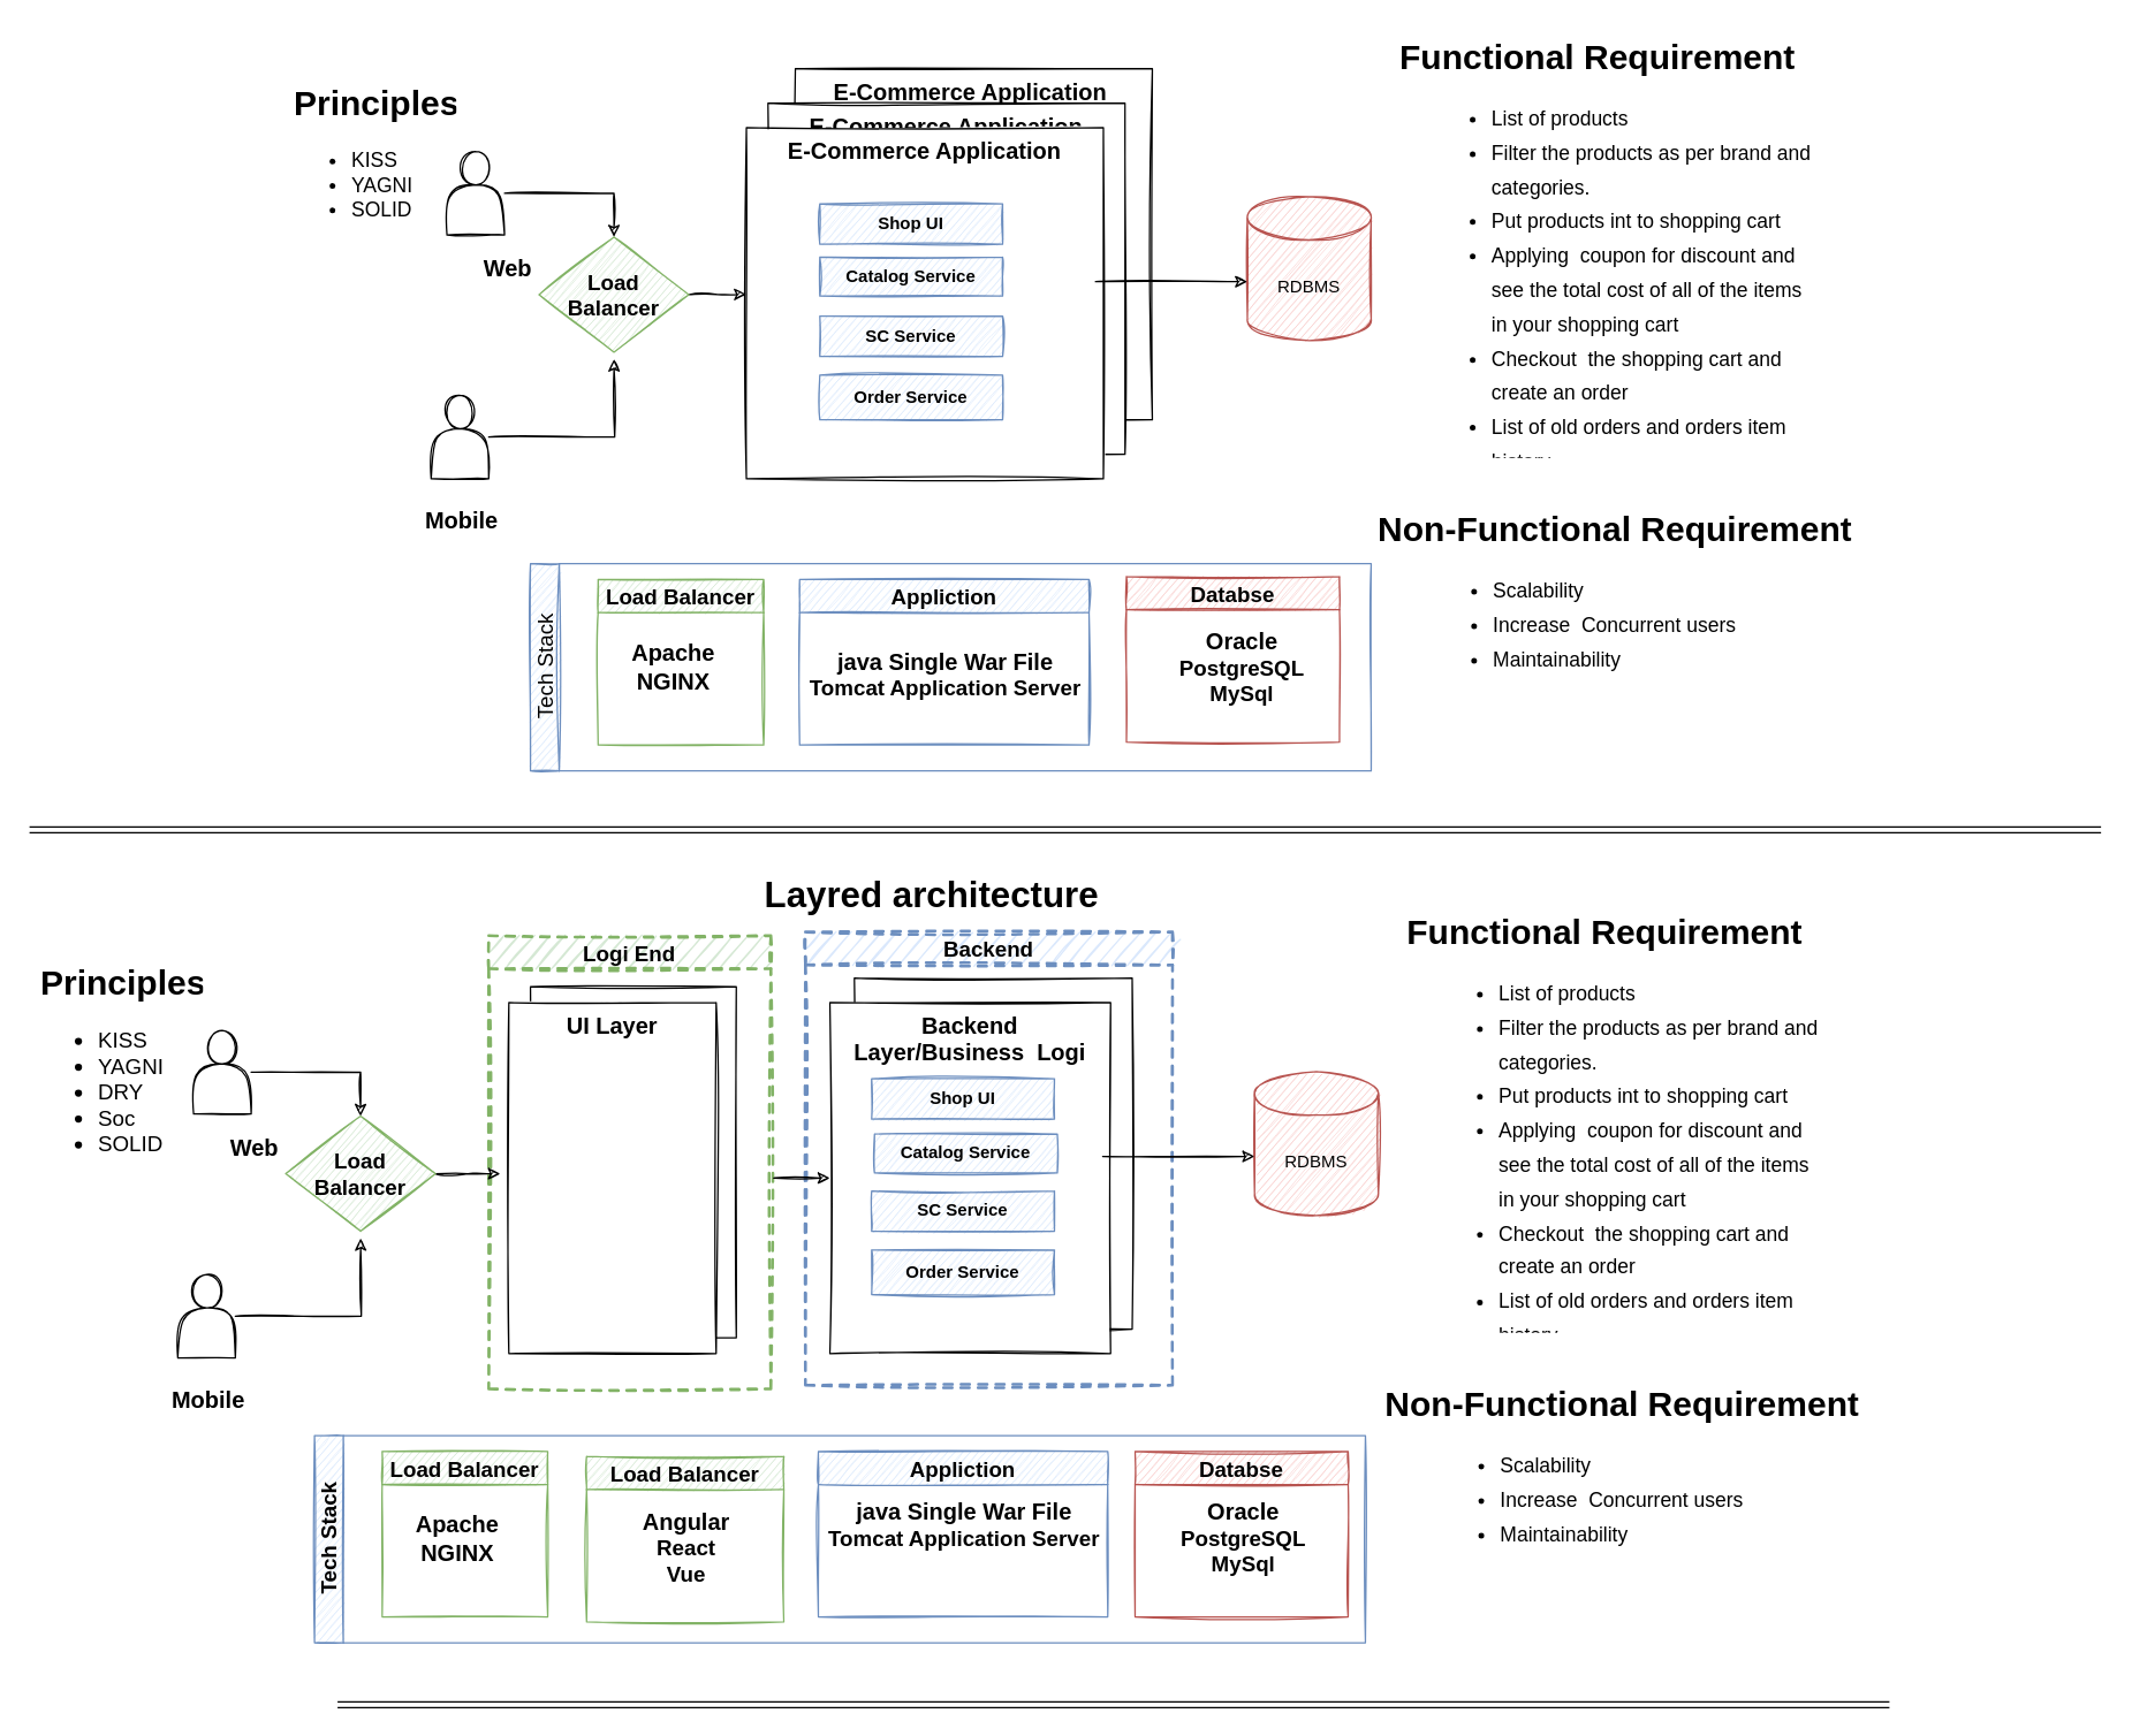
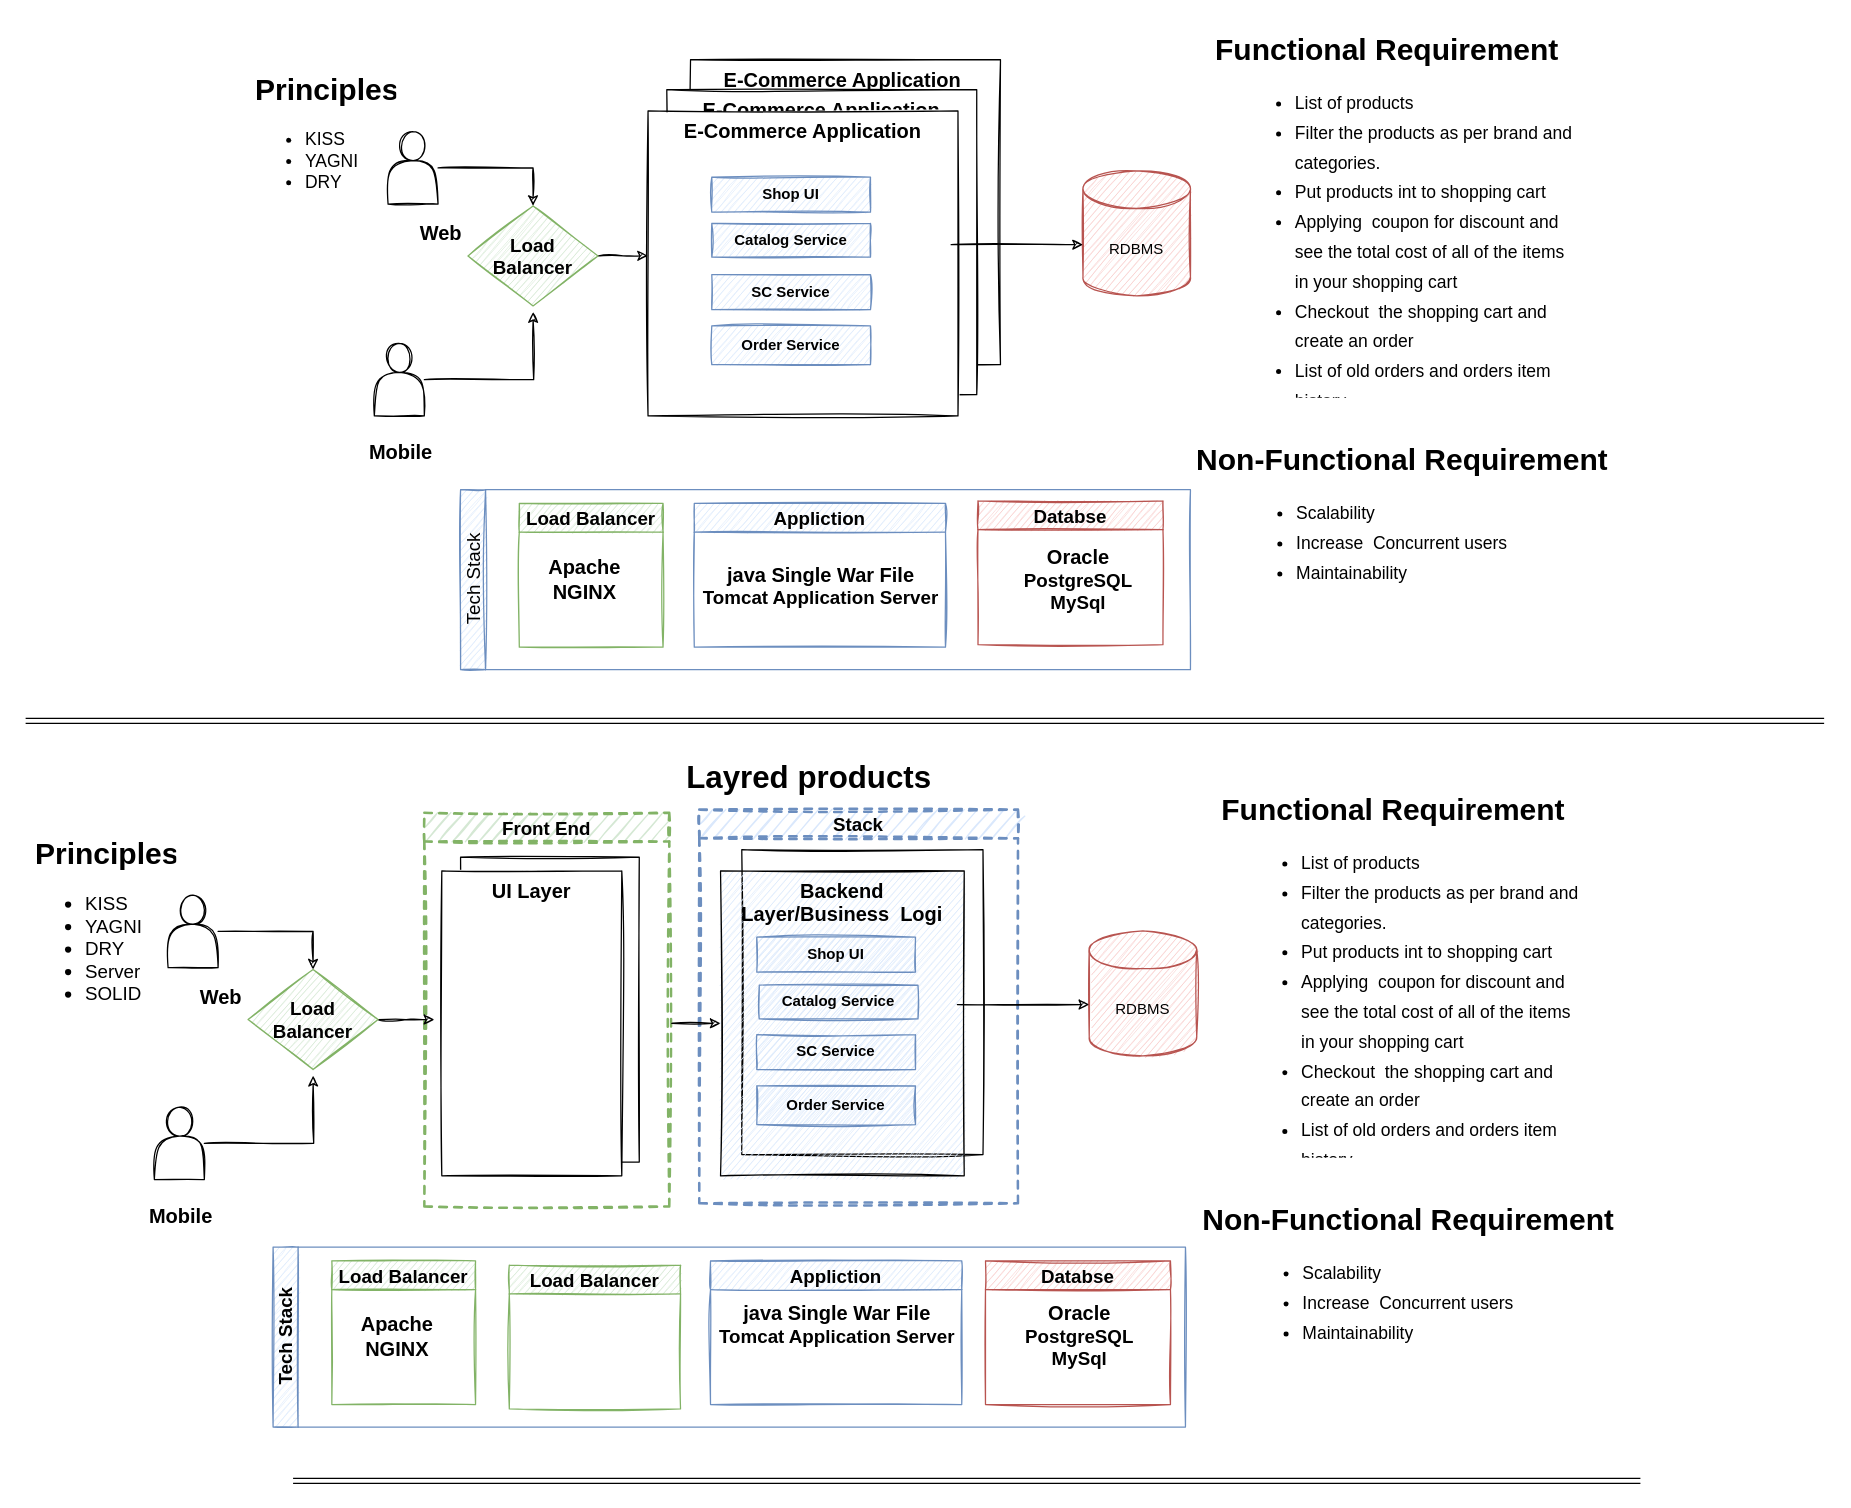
- <mxCell id="8" value="&lt;h1&gt;Principles&lt;/h1&gt;&lt;p style=&quot;font-size: 14px&quot;&gt;&lt;/p&gt;&lt;ul style=&quot;font-size: 14px&quot;&gt;&lt;li&gt;KISS&lt;/li&gt;&lt;li&gt;YAGNI&lt;/li&gt;&lt;li&gt;SOLID&lt;/li&gt;&lt;/ul&gt;&lt;p&gt;&lt;/p&gt;" style="text;html=1;strokeColor=none;fillColor=none;spacing=5;spacingTop=-20;whiteSpace=wrap;overflow=hidden;rounded=0;sketch=1;" parent="1" vertex="1"><mxGeometry x="199" y="52" width="121" height="110" as="geometry" /></mxCell>
+ <mxCell id="8" value="&lt;h1&gt;Principles&lt;/h1&gt;&lt;p style=&quot;font-size: 14px&quot;&gt;&lt;/p&gt;&lt;ul style=&quot;font-size: 14px&quot;&gt;&lt;li&gt;KISS&lt;/li&gt;&lt;li&gt;YAGNI&lt;/li&gt;&lt;li&gt;DRY&lt;/li&gt;&lt;/ul&gt;&lt;p&gt;&lt;/p&gt;" style="text;html=1;strokeColor=none;fillColor=none;spacing=5;spacingTop=-20;whiteSpace=wrap;overflow=hidden;rounded=0;sketch=1;" parent="1" vertex="1"><mxGeometry x="199" y="52" width="121" height="110" as="geometry" /></mxCell>
- <mxCell id="36" value="&lt;font style=&quot;font-size: 25px&quot;&gt;&lt;b&gt;Layred architecture&lt;/b&gt;&lt;/font&gt;" style="text;html=1;strokeColor=none;fillColor=none;align=center;verticalAlign=middle;whiteSpace=wrap;rounded=0;sketch=1;" parent="1" vertex="1"><mxGeometry x="504" y="590" width="286" height="59" as="geometry" /></mxCell>
+ <mxCell id="36" value="&lt;font style=&quot;font-size: 25px&quot;&gt;&lt;b&gt;Layred products&lt;/b&gt;&lt;/font&gt;" style="text;html=1;strokeColor=none;fillColor=none;align=center;verticalAlign=middle;whiteSpace=wrap;rounded=0;sketch=1;" parent="1" vertex="1"><mxGeometry x="504" y="590" width="286" height="59" as="geometry" /></mxCell>
- <mxCell id="2" value="Backend" style="swimlane;sketch=1;fontSize=15;fillColor=#dae8fc;strokeColor=#6c8ebf;strokeWidth=2;dashed=1;" parent="1" vertex="1"><mxGeometry x="559" y="647" width="255" height="315" as="geometry" /></mxCell>
+ <mxCell id="2" value="Stack" style="swimlane;sketch=1;fontSize=15;fillColor=#dae8fc;strokeColor=#6c8ebf;strokeWidth=2;dashed=1;" parent="1" vertex="1"><mxGeometry x="559" y="647" width="255" height="315" as="geometry" /></mxCell>
- <mxCell id="3" value="Logi End" style="swimlane;sketch=1;fontSize=15;fillColor=#d5e8d4;strokeColor=#82b366;dashed=1;strokeWidth=2;" parent="1" vertex="1"><mxGeometry x="339" y="649.5" width="196" height="315" as="geometry" /></mxCell>
+ <mxCell id="3" value="Front End" style="swimlane;sketch=1;fontSize=15;fillColor=#d5e8d4;strokeColor=#82b366;dashed=1;strokeWidth=2;" parent="1" vertex="1"><mxGeometry x="339" y="649.5" width="196" height="315" as="geometry" /></mxCell>
- <mxCell id="35" value="&lt;h1&gt;Principles&lt;/h1&gt;&lt;p style=&quot;font-size: 14px&quot;&gt;&lt;/p&gt;&lt;ul style=&quot;font-size: 15px&quot;&gt;&lt;li&gt;KISS&lt;/li&gt;&lt;li&gt;YAGNI&lt;/li&gt;&lt;li&gt;DRY&lt;/li&gt;&lt;li&gt;Soc&lt;/li&gt;&lt;li&gt;SOLID&lt;/li&gt;&lt;/ul&gt;&lt;p&gt;&lt;/p&gt;" style="text;html=1;strokeColor=none;fillColor=none;spacing=5;spacingTop=-20;whiteSpace=wrap;overflow=hidden;rounded=0;sketch=1;" parent="1" vertex="1"><mxGeometry x="23" y="663" width="121" height="156" as="geometry" /></mxCell>
+ <mxCell id="35" value="&lt;h1&gt;Principles&lt;/h1&gt;&lt;p style=&quot;font-size: 14px&quot;&gt;&lt;/p&gt;&lt;ul style=&quot;font-size: 15px&quot;&gt;&lt;li&gt;KISS&lt;/li&gt;&lt;li&gt;YAGNI&lt;/li&gt;&lt;li&gt;DRY&lt;/li&gt;&lt;li&gt;Server&lt;/li&gt;&lt;li&gt;SOLID&lt;/li&gt;&lt;/ul&gt;&lt;p&gt;&lt;/p&gt;" style="text;html=1;strokeColor=none;fillColor=none;spacing=5;spacingTop=-20;whiteSpace=wrap;overflow=hidden;rounded=0;sketch=1;" parent="1" vertex="1"><mxGeometry x="23" y="663" width="121" height="156" as="geometry" /></mxCell>
- <mxCell id="40" value="&lt;b&gt;&lt;font style=&quot;font-size: 16px&quot;&gt;Backend Layer/Business&amp;nbsp; Logi&lt;/font&gt;&lt;/b&gt;" style="rounded=0;whiteSpace=wrap;html=1;sketch=1;align=center;verticalAlign=top;" parent="1" vertex="1"><mxGeometry x="576" y="696" width="195" height="244" as="geometry" /></mxCell>
+ <mxCell id="40" value="&lt;b&gt;&lt;font style=&quot;font-size: 16px&quot;&gt;Backend Layer/Business&amp;nbsp; Logi&lt;/font&gt;&lt;/b&gt;" style="rounded=0;whiteSpace=wrap;html=1;sketch=1;align=center;verticalAlign=top;fillColor=#dae8fc;" parent="1" vertex="1"><mxGeometry x="576" y="696" width="195" height="244" as="geometry" /></mxCell>
- <mxCell id="61" value="&lt;span style=&quot;font-size: 16px&quot;&gt;&lt;span&gt;Angular&lt;br&gt;&lt;/span&gt;&lt;/span&gt;React&lt;br&gt;Vue" style="text;html=1;align=center;verticalAlign=middle;resizable=0;points=[];autosize=1;fontSize=15;fontStyle=1" vertex="1" parent="60"><mxGeometry x="34" y="34.5" width="70" height="58" as="geometry" /></mxCell>
